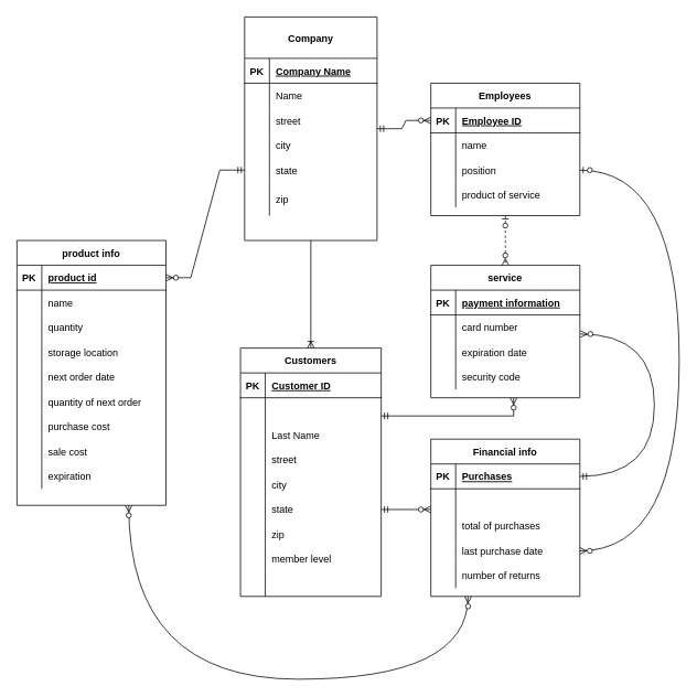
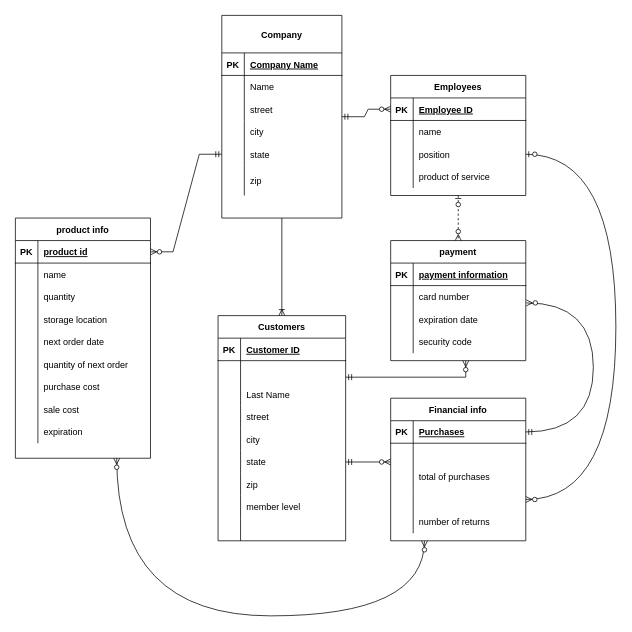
- <mxCell id="61" value="service" style="shape=table;startSize=30;container=1;collapsible=1;childLayout=tableLayout;fixedRows=1;rowLines=0;fontStyle=1;align=center;resizeLast=1;" vertex="1" parent="1"><mxGeometry x="520" y="320" width="180" height="160" as="geometry" /></mxCell>
+ <mxCell id="61" value="payment" style="shape=table;startSize=30;container=1;collapsible=1;childLayout=tableLayout;fixedRows=1;rowLines=0;fontStyle=1;align=center;resizeLast=1;" vertex="1" parent="1"><mxGeometry x="520" y="320" width="180" height="160" as="geometry" /></mxCell>
- <mxCell id="85" value="last purchase date" style="shape=partialRectangle;connectable=0;fillColor=none;top=0;left=0;bottom=0;right=0;align=left;spacingLeft=6;overflow=hidden;" vertex="1" parent="83"><mxGeometry x="30" width="150" height="30" as="geometry"><mxRectangle width="150" height="30" as="alternateBounds" /></mxGeometry></mxCell>
